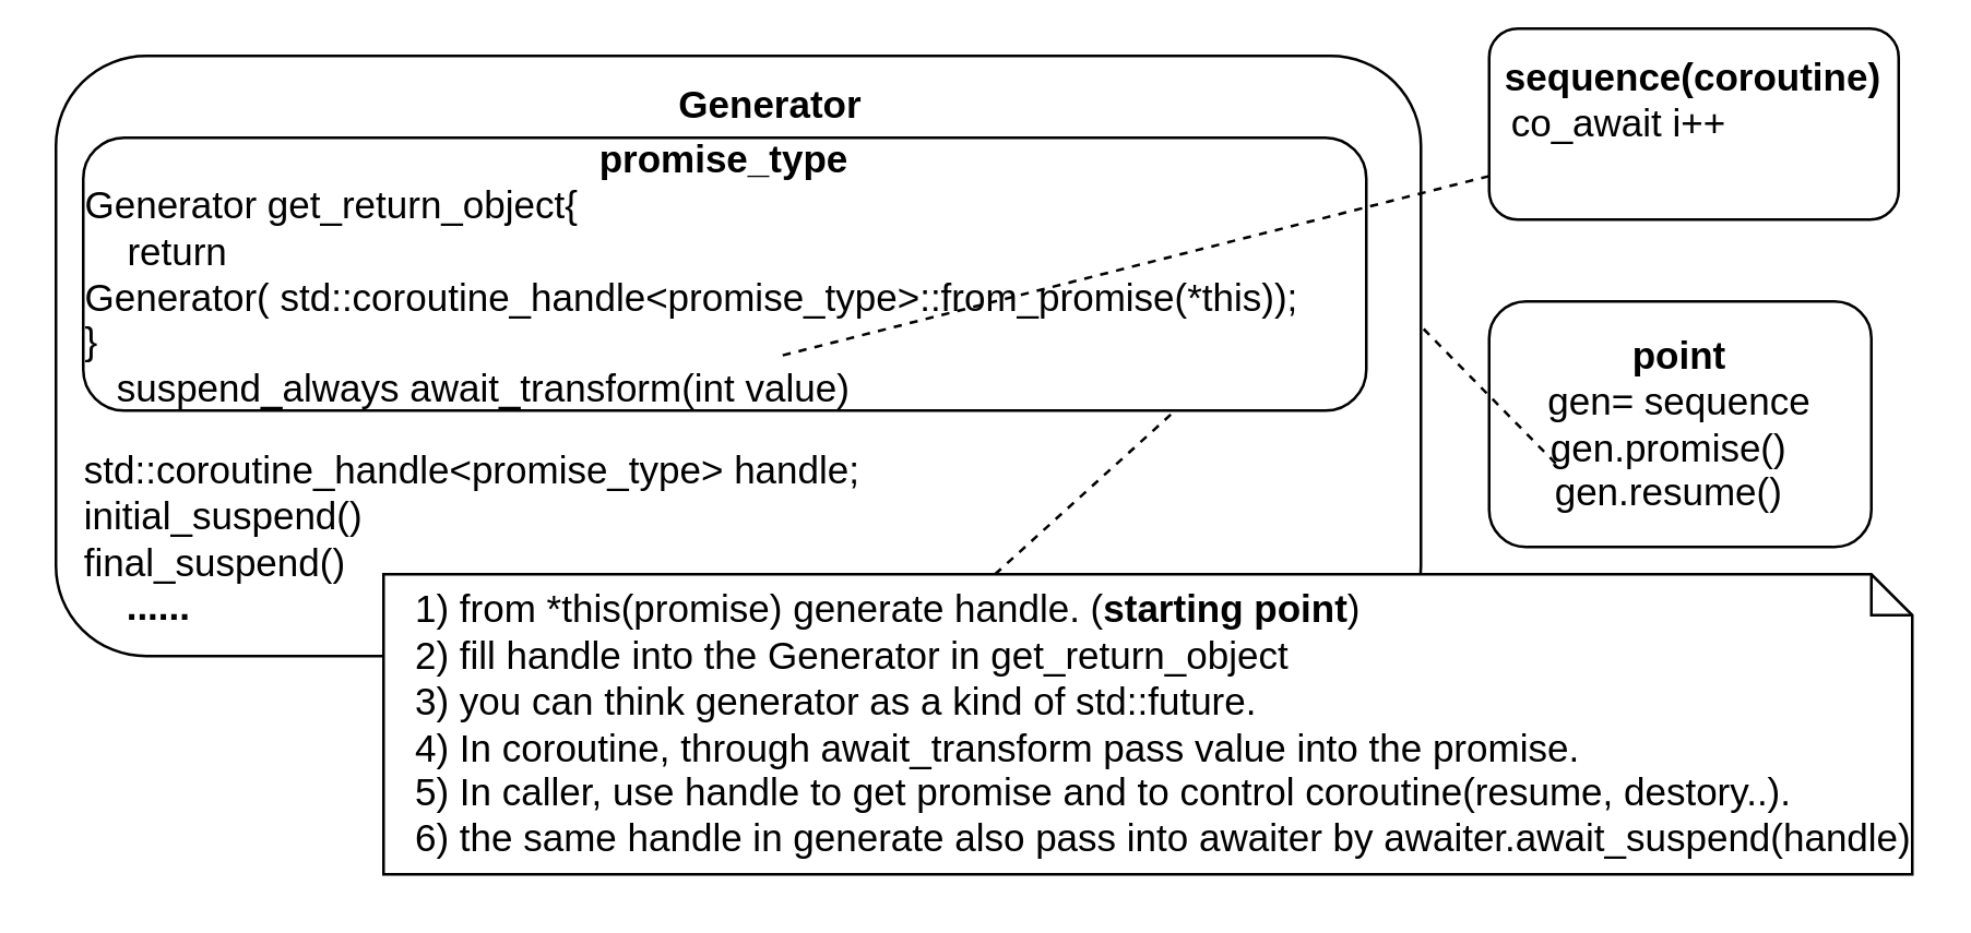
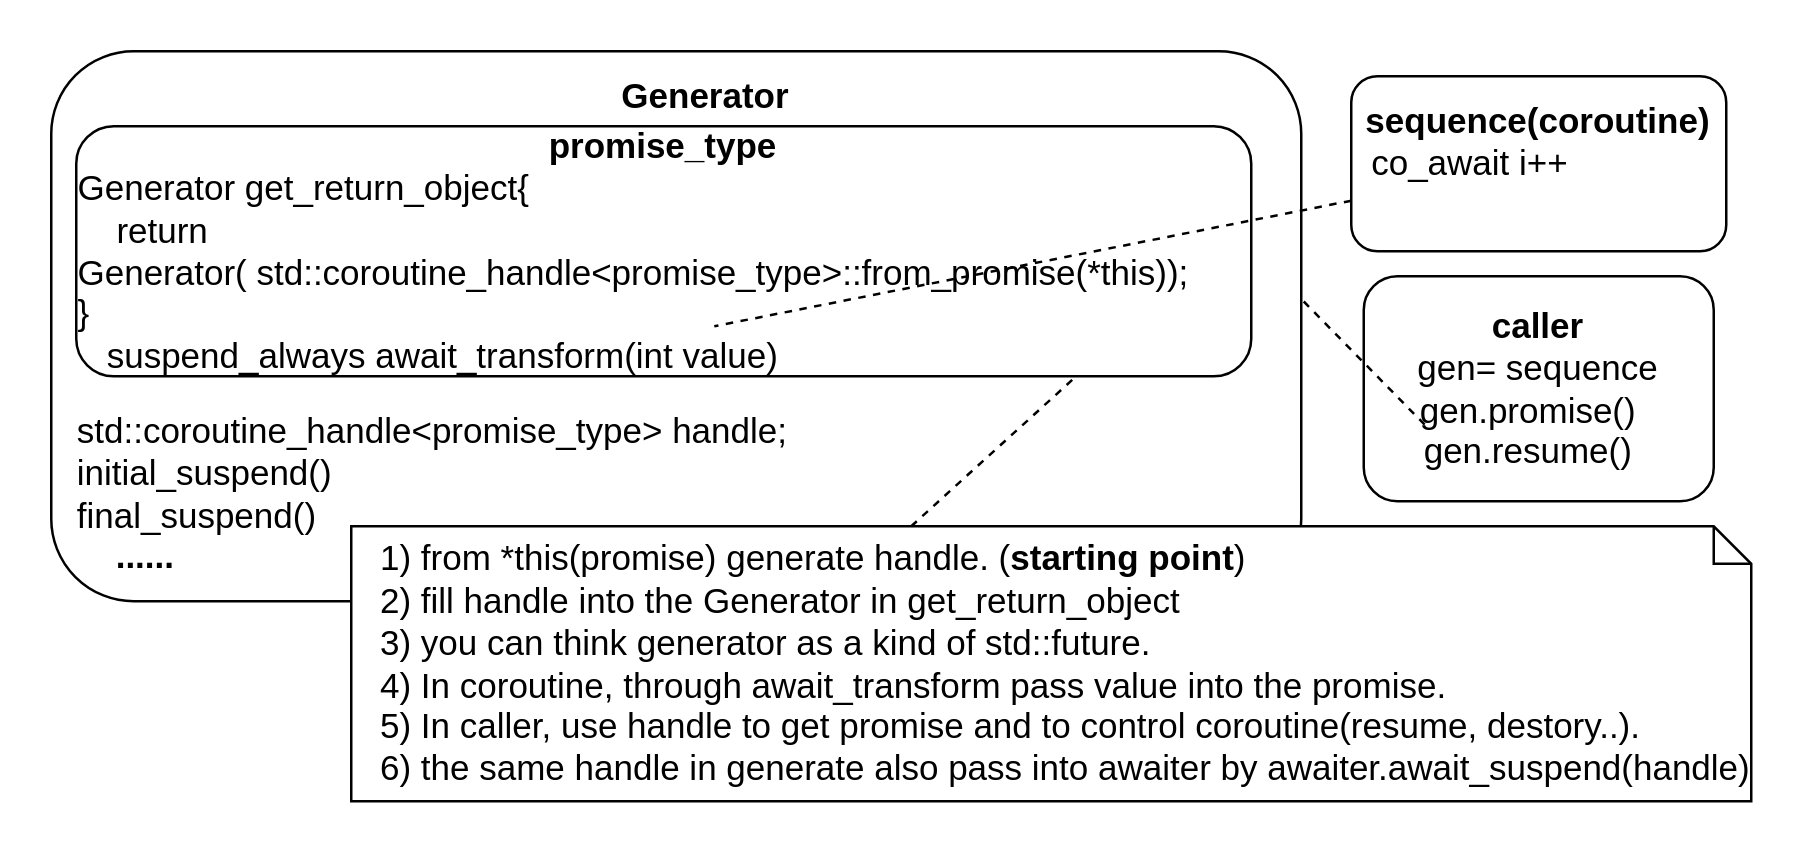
- <mxCell id="7" value="&lt;b style=&quot;font-size: 14px;&quot;&gt;sequence(coroutine)&lt;/b&gt;&lt;div style=&quot;font-size: 14px;&quot;&gt;&lt;span style=&quot;background-color: initial; font-size: 14px;&quot;&gt;&amp;nbsp;co_await i++&amp;nbsp; &amp;nbsp; &amp;nbsp; &amp;nbsp; &amp;nbsp; &amp;nbsp; &amp;nbsp; &amp;nbsp; &amp;nbsp; &amp;nbsp; &amp;nbsp; &amp;nbsp; &amp;nbsp; &amp;nbsp; &amp;nbsp; &amp;nbsp;&amp;nbsp;&lt;/span&gt;&lt;/div&gt;" style="rounded=1;whiteSpace=wrap;html=1;fontSize=14;" vertex="1" parent="1"><mxGeometry x="545" y="10" width="150" height="70" as="geometry" /></mxCell>
+ <mxCell id="7" value="&lt;b style=&quot;font-size: 14px;&quot;&gt;sequence(coroutine)&lt;/b&gt;&lt;div style=&quot;font-size: 14px;&quot;&gt;&lt;span style=&quot;background-color: initial; font-size: 14px;&quot;&gt;&amp;nbsp;co_await i++&amp;nbsp; &amp;nbsp; &amp;nbsp; &amp;nbsp; &amp;nbsp; &amp;nbsp; &amp;nbsp; &amp;nbsp; &amp;nbsp; &amp;nbsp; &amp;nbsp; &amp;nbsp; &amp;nbsp; &amp;nbsp; &amp;nbsp; &amp;nbsp;&amp;nbsp;&lt;/span&gt;&lt;/div&gt;" style="rounded=1;whiteSpace=wrap;html=1;fontSize=14;" vertex="1" parent="1"><mxGeometry x="540" y="30" width="150" height="70" as="geometry" /></mxCell>
- <mxCell id="6" value="&lt;b style=&quot;font-size: 14px;&quot;&gt;point&lt;/b&gt;&lt;div style=&quot;font-size: 14px;&quot;&gt;gen= sequence&lt;br style=&quot;font-size: 14px;&quot;&gt;&lt;div style=&quot;font-size: 14px;&quot;&gt;gen.promise()&amp;nbsp;&amp;nbsp;&lt;/div&gt;&lt;div style=&quot;font-size: 14px;&quot;&gt;gen.resume()&amp;nbsp;&amp;nbsp;&lt;/div&gt;&lt;/div&gt;" style="rounded=1;whiteSpace=wrap;html=1;fontSize=14;" vertex="1" parent="1"><mxGeometry x="545" y="110" width="140" height="90" as="geometry" /></mxCell>
+ <mxCell id="6" value="&lt;b style=&quot;font-size: 14px;&quot;&gt;caller&lt;/b&gt;&lt;div style=&quot;font-size: 14px;&quot;&gt;gen= sequence&lt;br style=&quot;font-size: 14px;&quot;&gt;&lt;div style=&quot;font-size: 14px;&quot;&gt;gen.promise()&amp;nbsp;&amp;nbsp;&lt;/div&gt;&lt;div style=&quot;font-size: 14px;&quot;&gt;gen.resume()&amp;nbsp;&amp;nbsp;&lt;/div&gt;&lt;/div&gt;" style="rounded=1;whiteSpace=wrap;html=1;fontSize=14;" vertex="1" parent="1"><mxGeometry x="545" y="110" width="140" height="90" as="geometry" /></mxCell>
